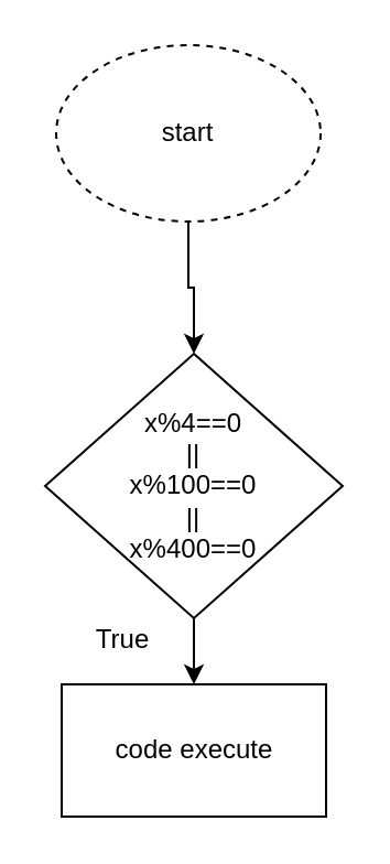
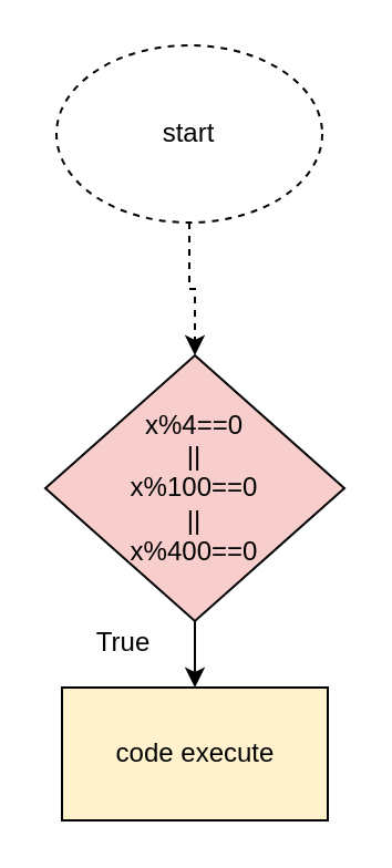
- <mxCell id="2" style="edgeStyle=orthogonalEdgeStyle;rounded=0;orthogonalLoop=1;jettySize=auto;html=1;entryX=0.5;entryY=0;entryDx=0;entryDy=0;" edge="1" parent="1" source="3" target="5"><mxGeometry relative="1" as="geometry" /></mxCell>
+ <mxCell id="2" style="edgeStyle=orthogonalEdgeStyle;rounded=0;orthogonalLoop=1;jettySize=auto;html=1;entryX=0.5;entryY=0;entryDx=0;entryDy=0;dashed=1;" edge="1" parent="1" source="3" target="5"><mxGeometry relative="1" as="geometry" /></mxCell>
- <mxCell id="5" value="x%4==0&lt;br&gt;||&lt;br&gt;x%100==0&lt;br&gt;||&lt;br&gt;x%400==0" style="rhombus;whiteSpace=wrap;html=1;" vertex="1" parent="1"><mxGeometry x="20" y="160" width="135" height="120" as="geometry" /></mxCell>
+ <mxCell id="5" value="x%4==0&lt;br&gt;||&lt;br&gt;x%100==0&lt;br&gt;||&lt;br&gt;x%400==0" style="rhombus;whiteSpace=wrap;html=1;fillColor=#f8cecc;" vertex="1" parent="1"><mxGeometry x="20" y="160" width="135" height="120" as="geometry" /></mxCell>
- <mxCell id="6" value="code execute" style="rounded=0;whiteSpace=wrap;html=1;" vertex="1" parent="1"><mxGeometry x="27.5" y="310" width="120" height="60" as="geometry" /></mxCell>
+ <mxCell id="6" value="code execute" style="rounded=0;whiteSpace=wrap;html=1;fillColor=#fff2cc;" vertex="1" parent="1"><mxGeometry x="27.5" y="310" width="120" height="60" as="geometry" /></mxCell>
